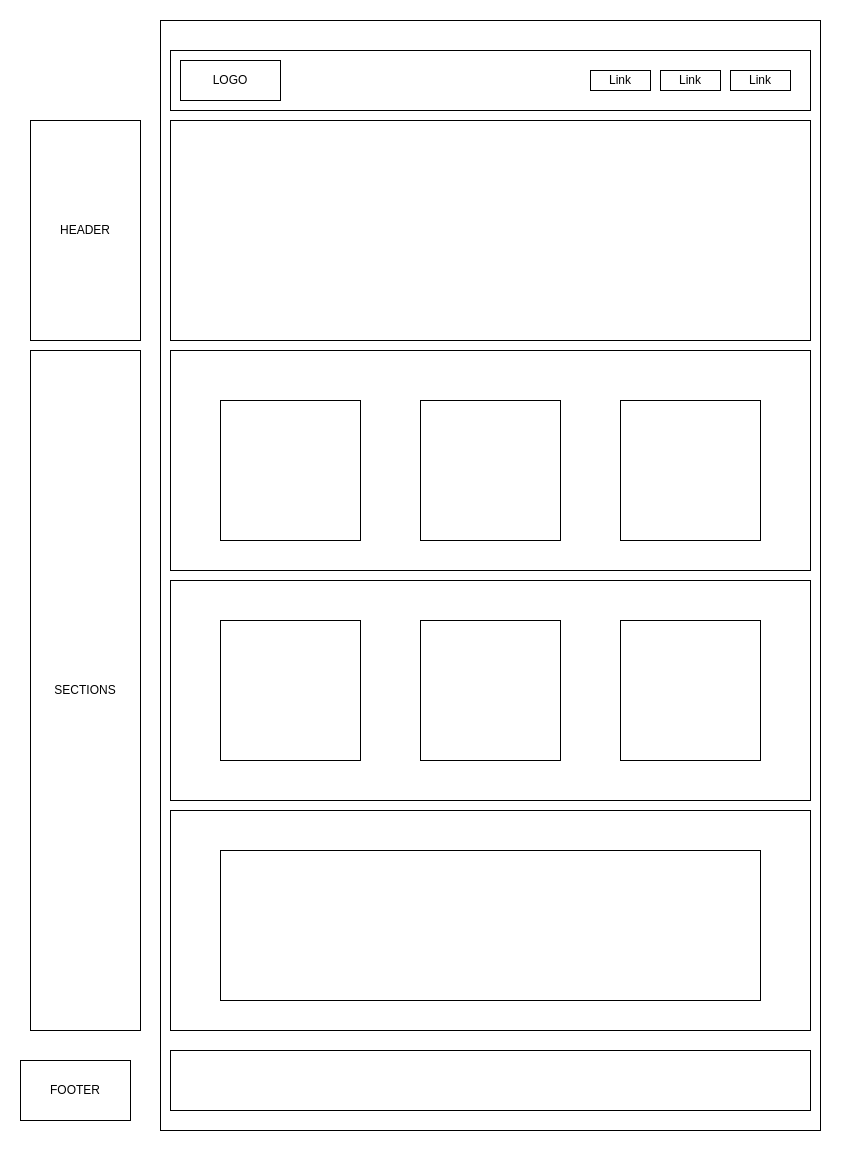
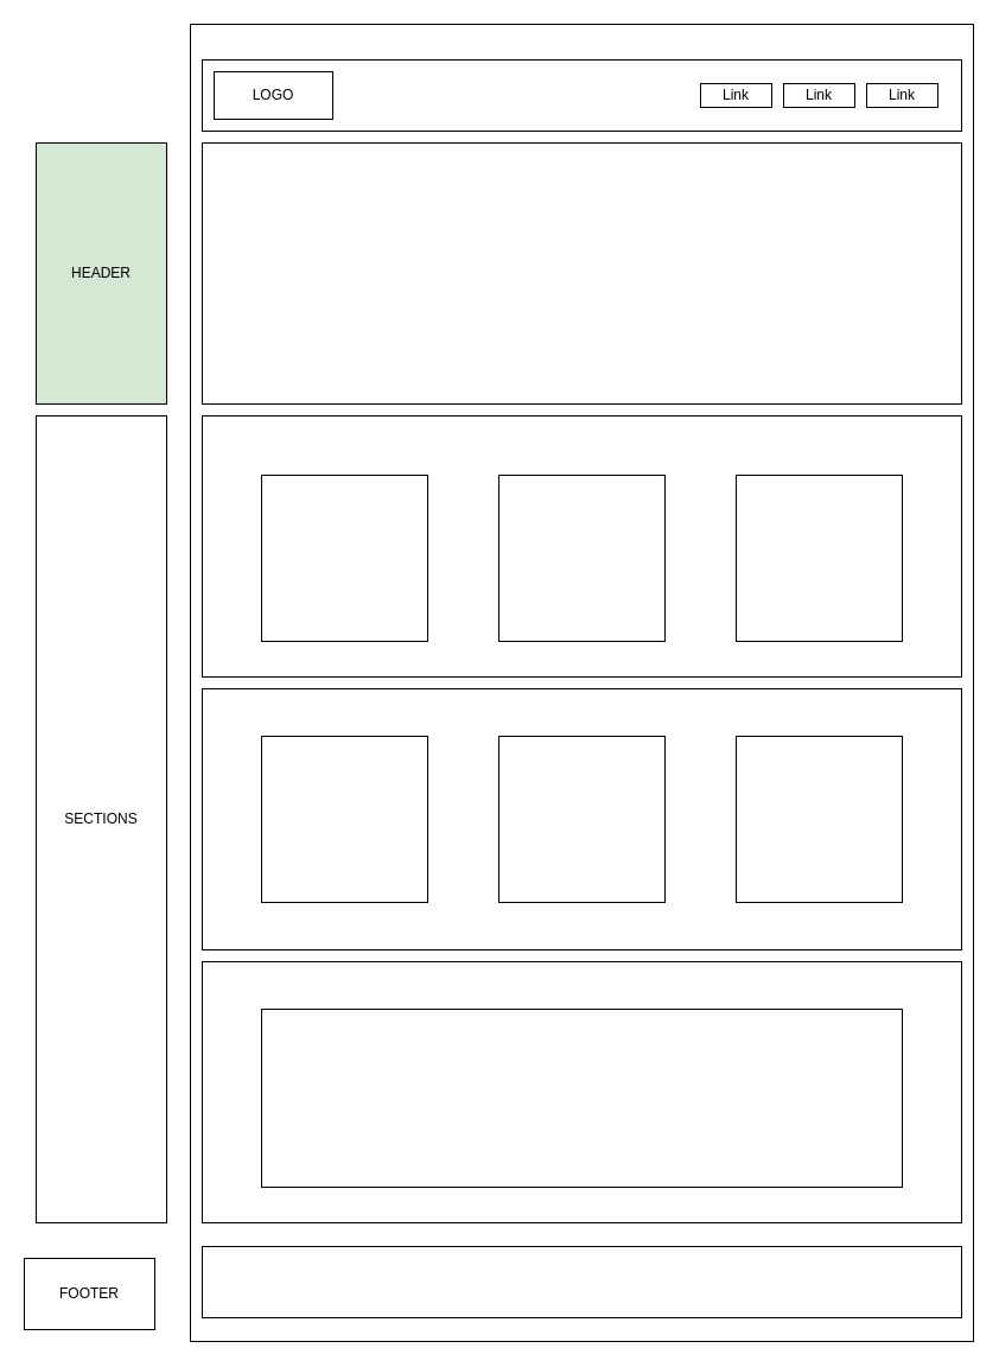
- <mxCell id="6" value="HEADER" style="rounded=0;whiteSpace=wrap;html=1;" vertex="1" parent="1"><mxGeometry x="30" y="120" width="110" height="220" as="geometry" /></mxCell>
+ <mxCell id="6" value="HEADER" style="rounded=0;whiteSpace=wrap;html=1;fillColor=#d5e8d4;" vertex="1" parent="1"><mxGeometry x="30" y="120" width="110" height="220" as="geometry" /></mxCell>
